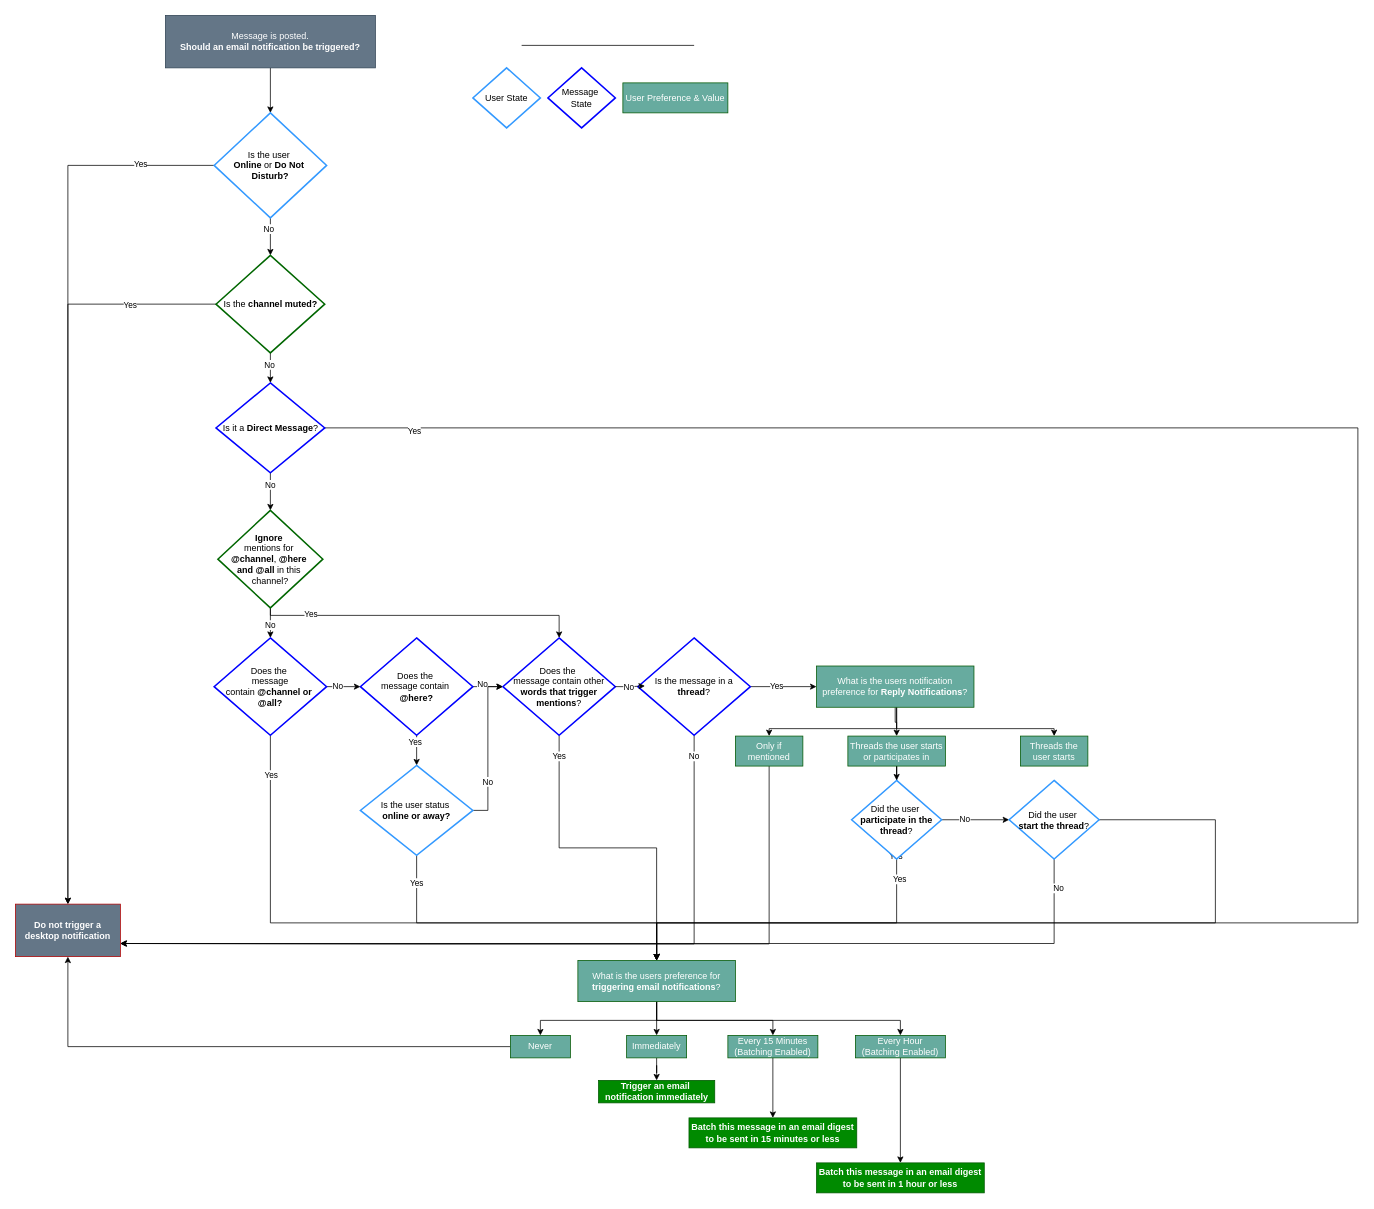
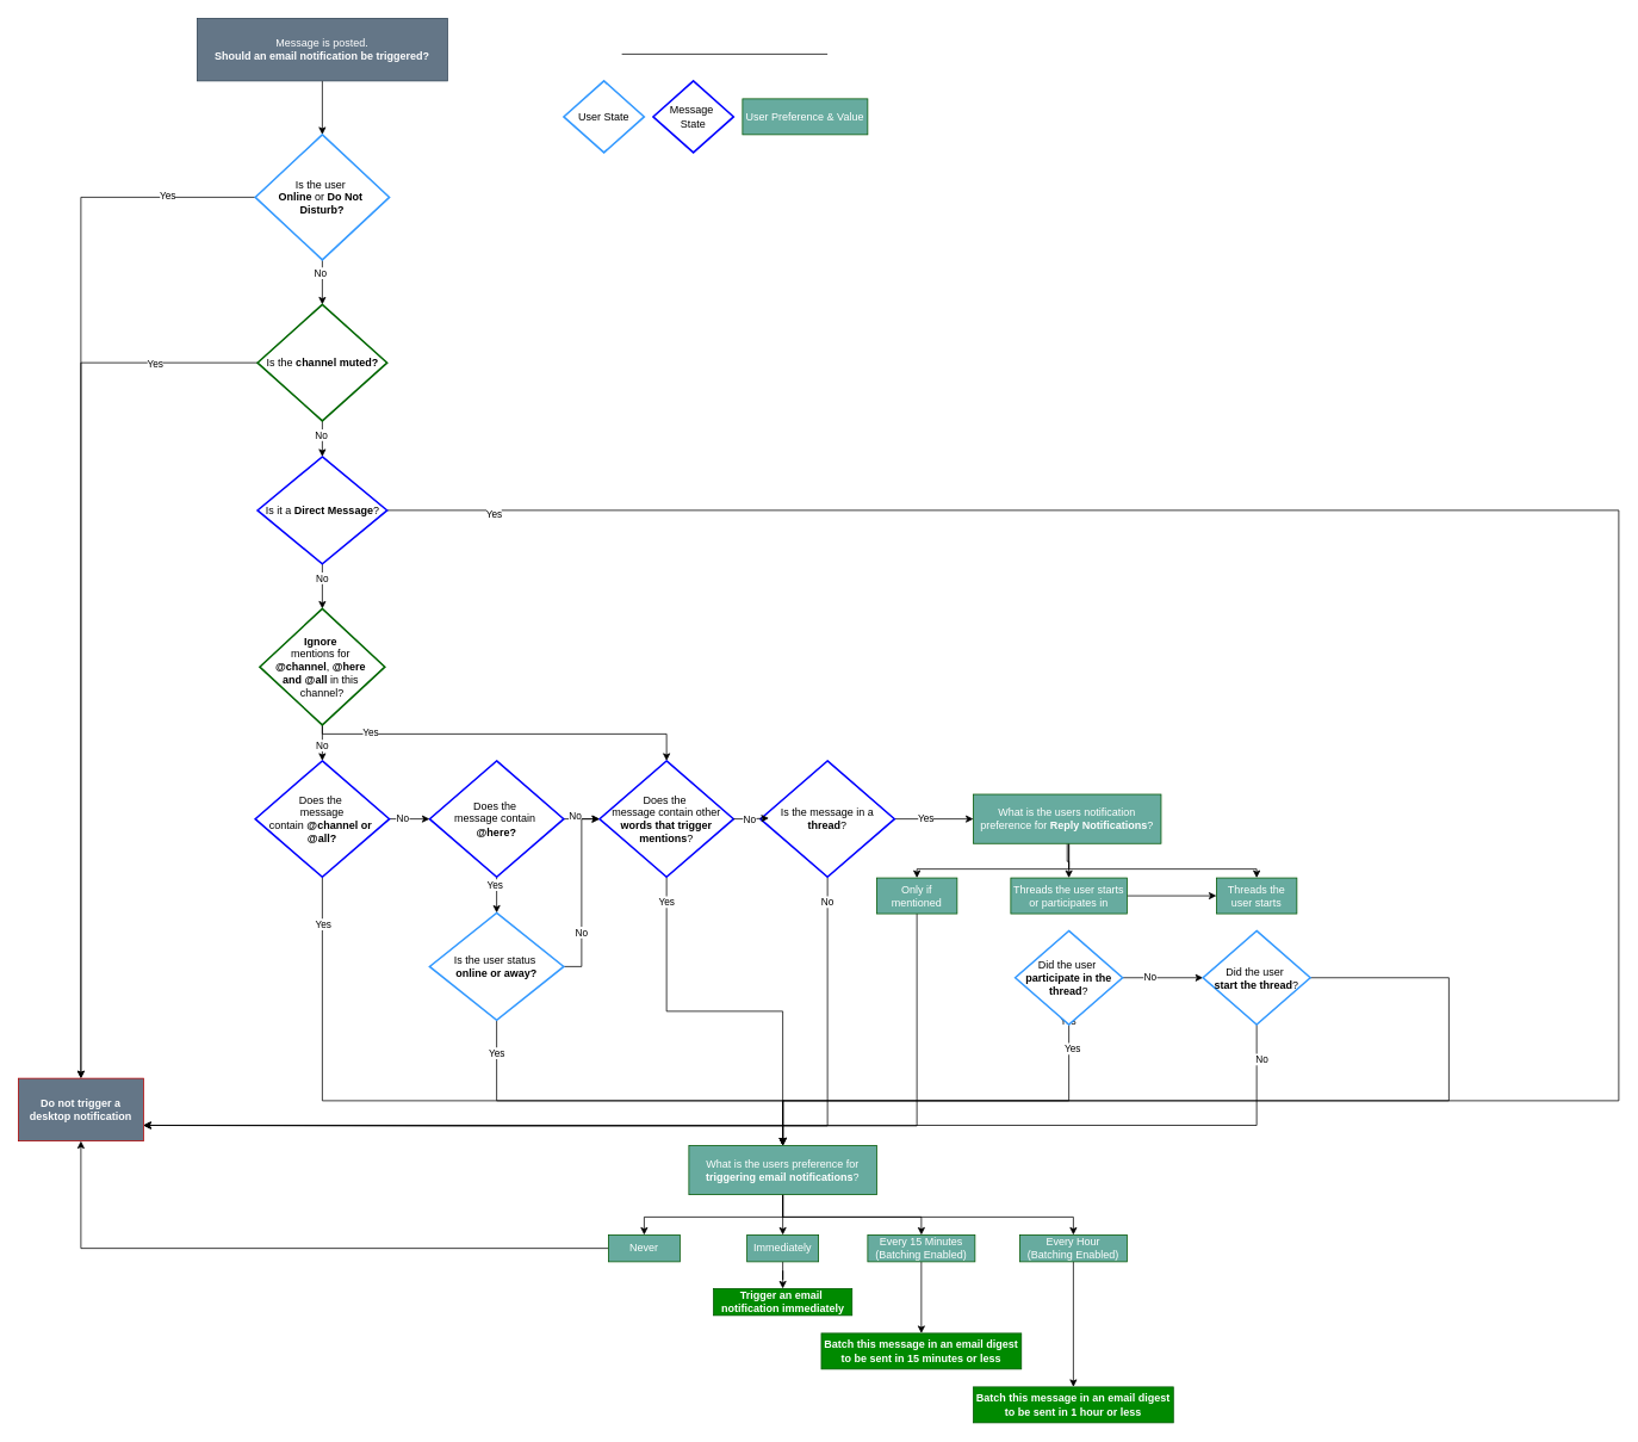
- <mxCell id="76" style="edgeStyle=orthogonalEdgeStyle;rounded=0;orthogonalLoop=1;jettySize=auto;html=1;entryX=0.5;entryY=0;entryDx=0;entryDy=0;" edge="1" parent="1" source="77" target="84"><mxGeometry relative="1" as="geometry" /></mxCell>
+ <mxCell id="76" style="edgeStyle=orthogonalEdgeStyle;rounded=0;orthogonalLoop=1;jettySize=auto;html=1;" edge="1" parent="1" source="77" target="78"><mxGeometry relative="1" as="geometry" /></mxCell>
